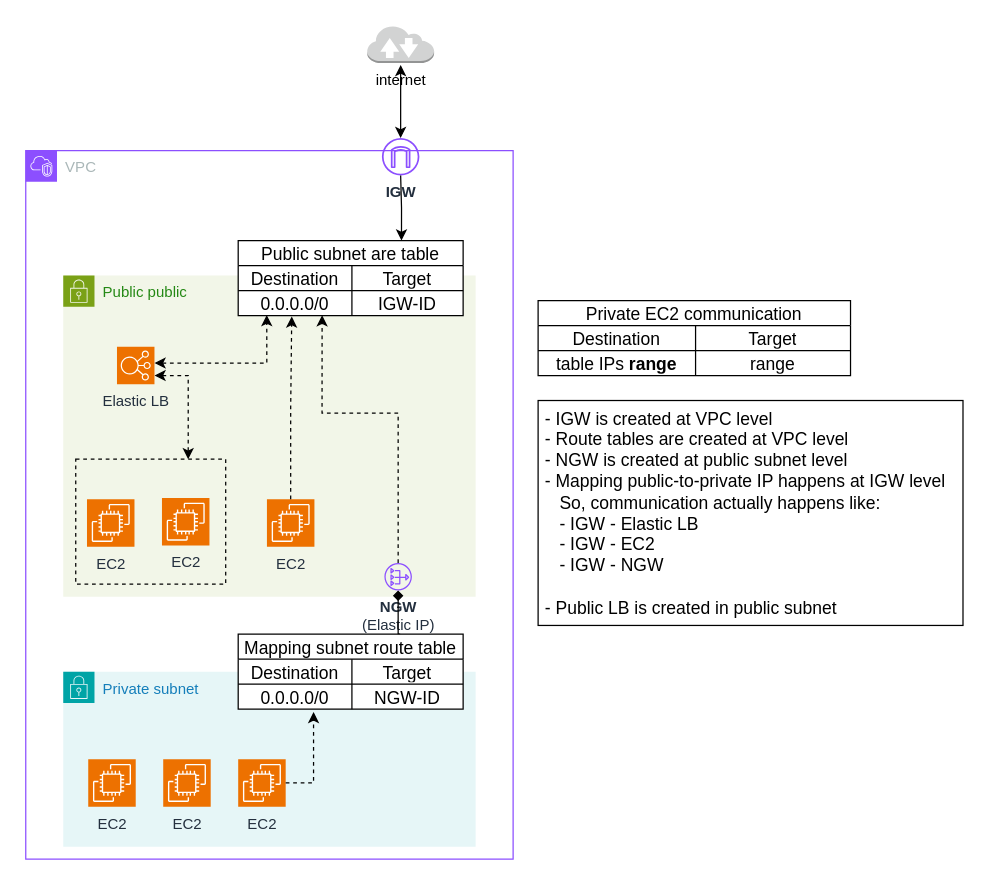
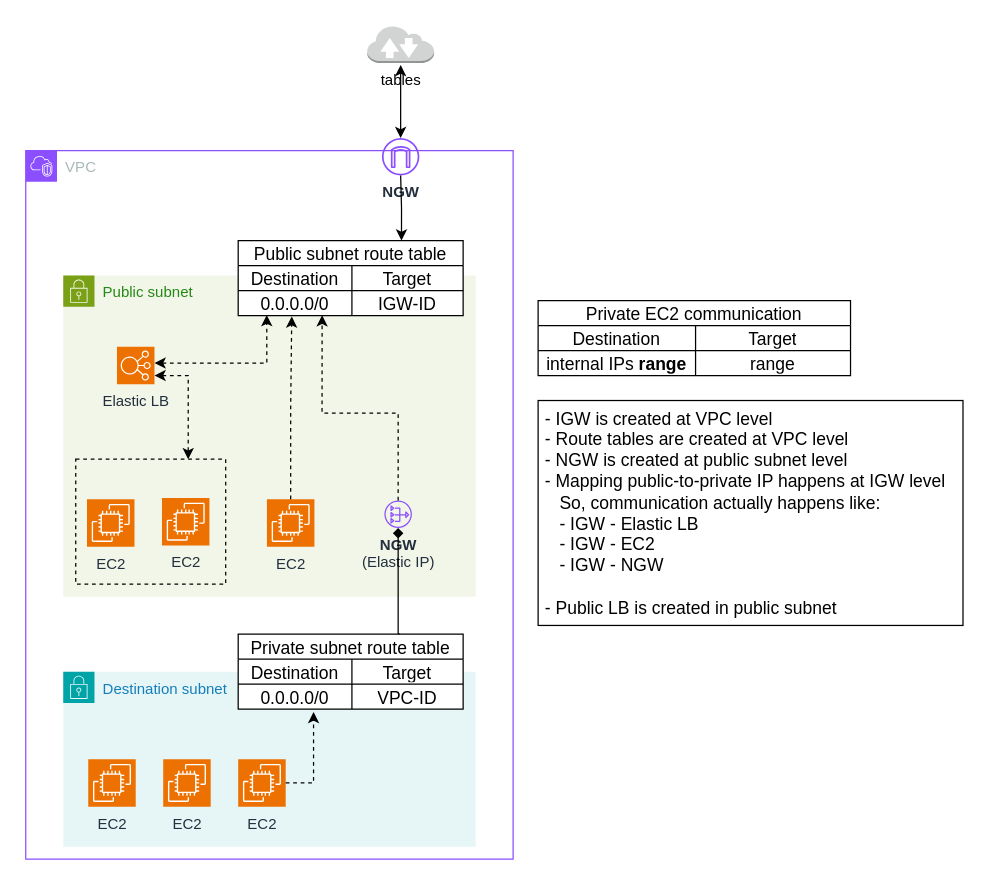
- <mxCell id="46" value="internet&lt;div&gt;&lt;br&gt;&lt;/div&gt;" style="outlineConnect=0;dashed=0;verticalLabelPosition=bottom;verticalAlign=top;align=center;html=1;shape=mxgraph.aws3.internet_2;fillColor=#D2D3D3;gradientColor=none;" vertex="1" parent="1"><mxGeometry x="293.25" y="20" width="53.5" height="30" as="geometry" /></mxCell>
+ <mxCell id="46" value="tables&lt;div&gt;&lt;br&gt;&lt;/div&gt;" style="outlineConnect=0;dashed=0;verticalLabelPosition=bottom;verticalAlign=top;align=center;html=1;shape=mxgraph.aws3.internet_2;fillColor=#D2D3D3;gradientColor=none;" vertex="1" parent="1"><mxGeometry x="293.25" y="20" width="53.5" height="30" as="geometry" /></mxCell>
- <mxCell id="12" value="&lt;b&gt;IGW&lt;/b&gt;" style="sketch=0;outlineConnect=0;fontColor=#232F3E;gradientColor=none;fillColor=#8C4FFF;strokeColor=none;dashed=0;verticalLabelPosition=bottom;verticalAlign=top;align=center;html=1;fontSize=12;fontStyle=0;aspect=fixed;pointerEvents=1;shape=mxgraph.aws4.internet_gateway;" parent="1" vertex="1"><mxGeometry x="305" y="110" width="30" height="30" as="geometry" /></mxCell>
+ <mxCell id="12" value="&lt;b&gt;NGW&lt;/b&gt;" style="sketch=0;outlineConnect=0;fontColor=#232F3E;gradientColor=none;fillColor=#8C4FFF;strokeColor=none;dashed=0;verticalLabelPosition=bottom;verticalAlign=top;align=center;html=1;fontSize=12;fontStyle=0;aspect=fixed;pointerEvents=1;shape=mxgraph.aws4.internet_gateway;" parent="1" vertex="1"><mxGeometry x="305" y="110" width="30" height="30" as="geometry" /></mxCell>
- <mxCell id="36" value="Public subnet are table" style="shape=table;startSize=20;container=1;collapsible=0;childLayout=tableLayout;strokeColor=default;fontSize=14;labelBackgroundColor=none;gradientColor=none;swimlaneFillColor=default;" parent="1" vertex="1"><mxGeometry x="190" y="192" width="180" height="60" as="geometry" /></mxCell>
+ <mxCell id="36" value="Public subnet route table" style="shape=table;startSize=20;container=1;collapsible=0;childLayout=tableLayout;strokeColor=default;fontSize=14;labelBackgroundColor=none;gradientColor=none;swimlaneFillColor=default;" parent="1" vertex="1"><mxGeometry x="190" y="192" width="180" height="60" as="geometry" /></mxCell>
- <mxCell id="14" value="Public public" style="points=[[0,0],[0.25,0],[0.5,0],[0.75,0],[1,0],[1,0.25],[1,0.5],[1,0.75],[1,1],[0.75,1],[0.5,1],[0.25,1],[0,1],[0,0.75],[0,0.5],[0,0.25]];outlineConnect=0;gradientColor=none;html=1;whiteSpace=wrap;fontSize=12;fontStyle=0;container=1;pointerEvents=0;collapsible=0;recursiveResize=0;shape=mxgraph.aws4.group;grIcon=mxgraph.aws4.group_security_group;grStroke=0;strokeColor=#7AA116;fillColor=#F2F6E8;verticalAlign=top;align=left;spacingLeft=30;fontColor=#248814;dashed=0;" parent="1" vertex="1"><mxGeometry x="50" y="220" width="330" height="257" as="geometry" /></mxCell>
+ <mxCell id="14" value="Public subnet" style="points=[[0,0],[0.25,0],[0.5,0],[0.75,0],[1,0],[1,0.25],[1,0.5],[1,0.75],[1,1],[0.75,1],[0.5,1],[0.25,1],[0,1],[0,0.75],[0,0.5],[0,0.25]];outlineConnect=0;gradientColor=none;html=1;whiteSpace=wrap;fontSize=12;fontStyle=0;container=1;pointerEvents=0;collapsible=0;recursiveResize=0;shape=mxgraph.aws4.group;grIcon=mxgraph.aws4.group_security_group;grStroke=0;strokeColor=#7AA116;fillColor=#F2F6E8;verticalAlign=top;align=left;spacingLeft=30;fontColor=#248814;dashed=0;" parent="1" vertex="1"><mxGeometry x="50" y="220" width="330" height="257" as="geometry" /></mxCell>
- <mxCell id="9" value="table IPs &lt;b&gt;range&lt;/b&gt;" style="shape=partialRectangle;html=1;whiteSpace=wrap;connectable=0;strokeColor=inherit;overflow=hidden;fillColor=none;top=0;left=0;bottom=0;right=0;pointerEvents=1;fontSize=14;swimlaneFillColor=default;" parent="8" vertex="1"><mxGeometry width="126" height="20" as="geometry"><mxRectangle width="126" height="20" as="alternateBounds" /></mxGeometry></mxCell>
+ <mxCell id="9" value="internal IPs &lt;b&gt;range&lt;/b&gt;" style="shape=partialRectangle;html=1;whiteSpace=wrap;connectable=0;strokeColor=inherit;overflow=hidden;fillColor=none;top=0;left=0;bottom=0;right=0;pointerEvents=1;fontSize=14;swimlaneFillColor=default;" parent="8" vertex="1"><mxGeometry width="126" height="20" as="geometry"><mxRectangle width="126" height="20" as="alternateBounds" /></mxGeometry></mxCell>
- <mxCell id="20" value="&lt;b&gt;NGW&lt;/b&gt;&lt;div&gt;(Elastic IP)&lt;/div&gt;" style="sketch=0;outlineConnect=0;fontColor=#232F3E;gradientColor=none;fillColor=#8C4FFF;strokeColor=none;dashed=0;verticalLabelPosition=bottom;verticalAlign=top;align=center;html=1;fontSize=12;fontStyle=0;aspect=fixed;pointerEvents=1;shape=mxgraph.aws4.nat_gateway;" parent="14" vertex="1"><mxGeometry x="257" y="230" width="22" height="22" as="geometry" /></mxCell>
+ <mxCell id="20" value="&lt;b&gt;NGW&lt;/b&gt;&lt;div&gt;(Elastic IP)&lt;/div&gt;" style="sketch=0;outlineConnect=0;fontColor=#232F3E;gradientColor=none;fillColor=#8C4FFF;strokeColor=none;dashed=0;verticalLabelPosition=bottom;verticalAlign=top;align=center;html=1;fontSize=12;fontStyle=0;aspect=fixed;pointerEvents=1;shape=mxgraph.aws4.nat_gateway;" parent="14" vertex="1"><mxGeometry x="257" y="180" width="22" height="22" as="geometry" /></mxCell>
- <mxCell id="29" value="Mapping subnet route table" style="shape=table;startSize=20;container=1;collapsible=0;childLayout=tableLayout;strokeColor=default;fontSize=14;labelBackgroundColor=none;gradientColor=none;swimlaneFillColor=default;" parent="1" vertex="1"><mxGeometry x="190" y="507" width="180" height="60" as="geometry" /></mxCell>
+ <mxCell id="29" value="Private subnet route table" style="shape=table;startSize=20;container=1;collapsible=0;childLayout=tableLayout;strokeColor=default;fontSize=14;labelBackgroundColor=none;gradientColor=none;swimlaneFillColor=default;" parent="1" vertex="1"><mxGeometry x="190" y="507" width="180" height="60" as="geometry" /></mxCell>
- <mxCell id="23" value="Private subnet" style="points=[[0,0],[0.25,0],[0.5,0],[0.75,0],[1,0],[1,0.25],[1,0.5],[1,0.75],[1,1],[0.75,1],[0.5,1],[0.25,1],[0,1],[0,0.75],[0,0.5],[0,0.25]];outlineConnect=0;gradientColor=none;html=1;whiteSpace=wrap;fontSize=12;fontStyle=0;container=1;pointerEvents=0;collapsible=0;recursiveResize=0;shape=mxgraph.aws4.group;grIcon=mxgraph.aws4.group_security_group;grStroke=0;strokeColor=#00A4A6;fillColor=#E6F6F7;verticalAlign=top;align=left;spacingLeft=30;fontColor=#147EBA;dashed=0;" parent="1" vertex="1"><mxGeometry x="50" y="537" width="330" height="140" as="geometry" /></mxCell>
+ <mxCell id="23" value="Destination subnet" style="points=[[0,0],[0.25,0],[0.5,0],[0.75,0],[1,0],[1,0.25],[1,0.5],[1,0.75],[1,1],[0.75,1],[0.5,1],[0.25,1],[0,1],[0,0.75],[0,0.5],[0,0.25]];outlineConnect=0;gradientColor=none;html=1;whiteSpace=wrap;fontSize=12;fontStyle=0;container=1;pointerEvents=0;collapsible=0;recursiveResize=0;shape=mxgraph.aws4.group;grIcon=mxgraph.aws4.group_security_group;grStroke=0;strokeColor=#00A4A6;fillColor=#E6F6F7;verticalAlign=top;align=left;spacingLeft=30;fontColor=#147EBA;dashed=0;" parent="1" vertex="1"><mxGeometry x="50" y="537" width="330" height="140" as="geometry" /></mxCell>
- <mxCell id="35" value="NGW-ID" style="shape=partialRectangle;html=1;whiteSpace=wrap;connectable=0;strokeColor=inherit;overflow=hidden;fillColor=none;top=0;left=0;bottom=0;right=0;pointerEvents=1;fontSize=14;swimlaneFillColor=default;" parent="33" vertex="1"><mxGeometry x="91" width="89" height="20" as="geometry"><mxRectangle width="89" height="20" as="alternateBounds" /></mxGeometry></mxCell>
+ <mxCell id="35" value="VPC-ID" style="shape=partialRectangle;html=1;whiteSpace=wrap;connectable=0;strokeColor=inherit;overflow=hidden;fillColor=none;top=0;left=0;bottom=0;right=0;pointerEvents=1;fontSize=14;swimlaneFillColor=default;" parent="33" vertex="1"><mxGeometry x="91" width="89" height="20" as="geometry"><mxRectangle width="89" height="20" as="alternateBounds" /></mxGeometry></mxCell>
